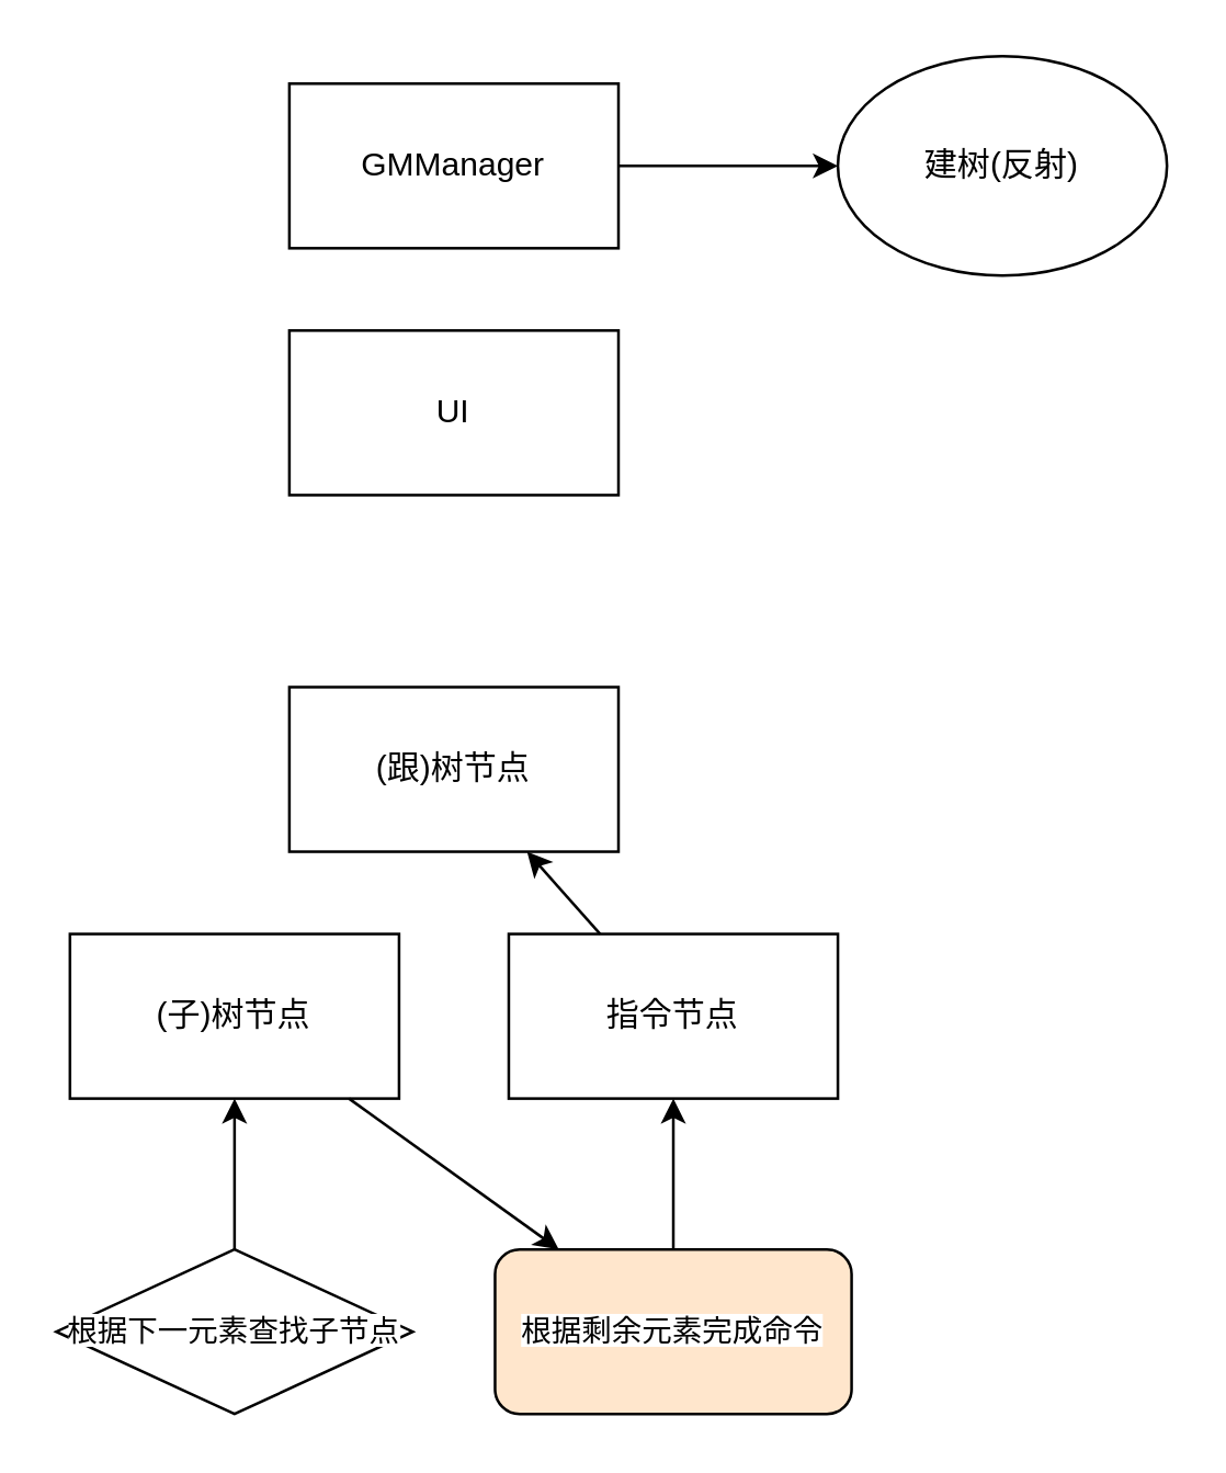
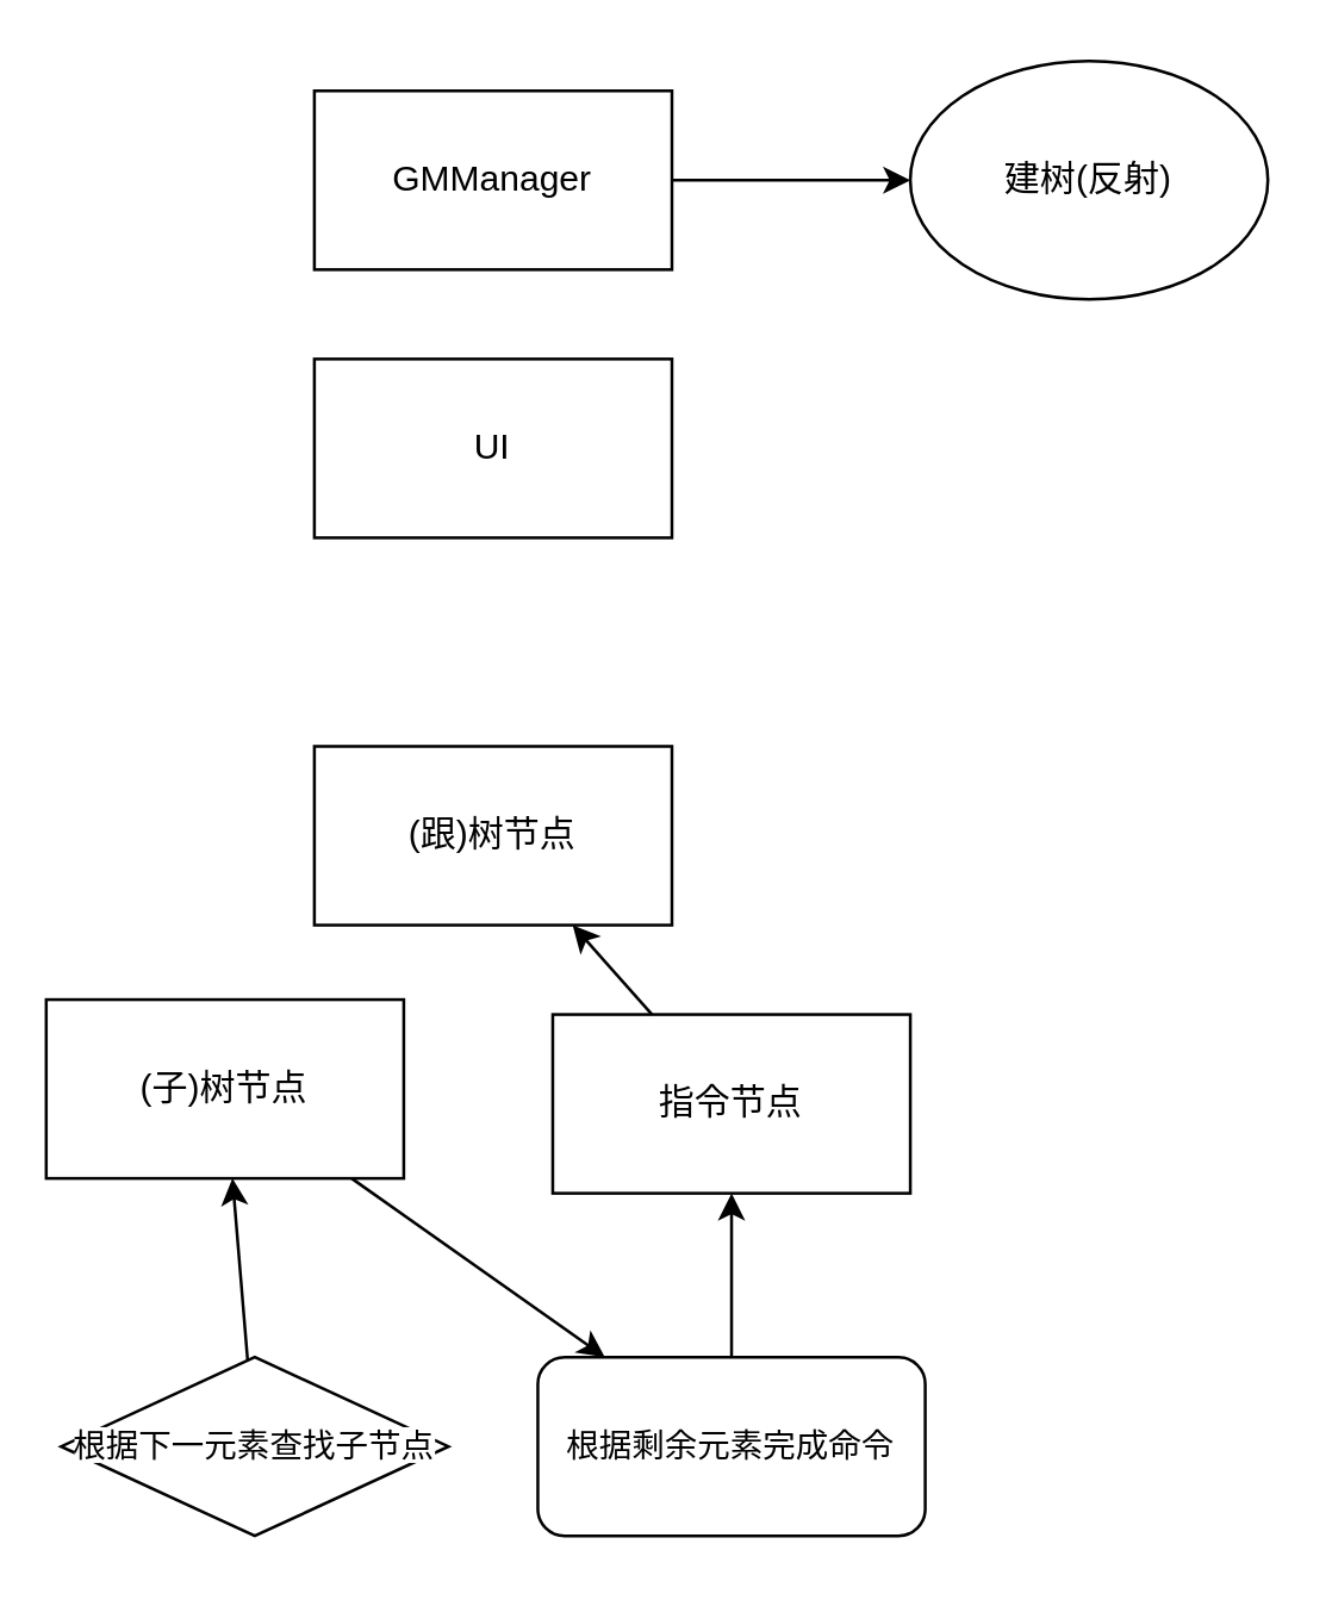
- <mxCell id="4" value="(子)树节点" style="rounded=0;whiteSpace=wrap;html=1;" vertex="1" parent="1"><mxGeometry x="25" y="340" width="120" height="60" as="geometry" /></mxCell>
+ <mxCell id="4" value="(子)树节点" style="rounded=0;whiteSpace=wrap;html=1;" vertex="1" parent="1"><mxGeometry x="15" y="335" width="120" height="60" as="geometry" /></mxCell>
- <mxCell id="13" value="&lt;span style=&quot;font-size: 11px; text-wrap: nowrap; background-color: rgb(255, 255, 255);&quot;&gt;根据剩余元素完成命令&lt;/span&gt;" style="rounded=1;whiteSpace=wrap;html=1;fillColor=#ffe6cc;" vertex="1" parent="1"><mxGeometry x="180" y="455" width="130" height="60" as="geometry" /></mxCell>
+ <mxCell id="13" value="&lt;span style=&quot;font-size: 11px; text-wrap: nowrap; background-color: rgb(255, 255, 255);&quot;&gt;根据剩余元素完成命令&lt;/span&gt;" style="rounded=1;whiteSpace=wrap;html=1;" vertex="1" parent="1"><mxGeometry x="180" y="455" width="130" height="60" as="geometry" /></mxCell>
